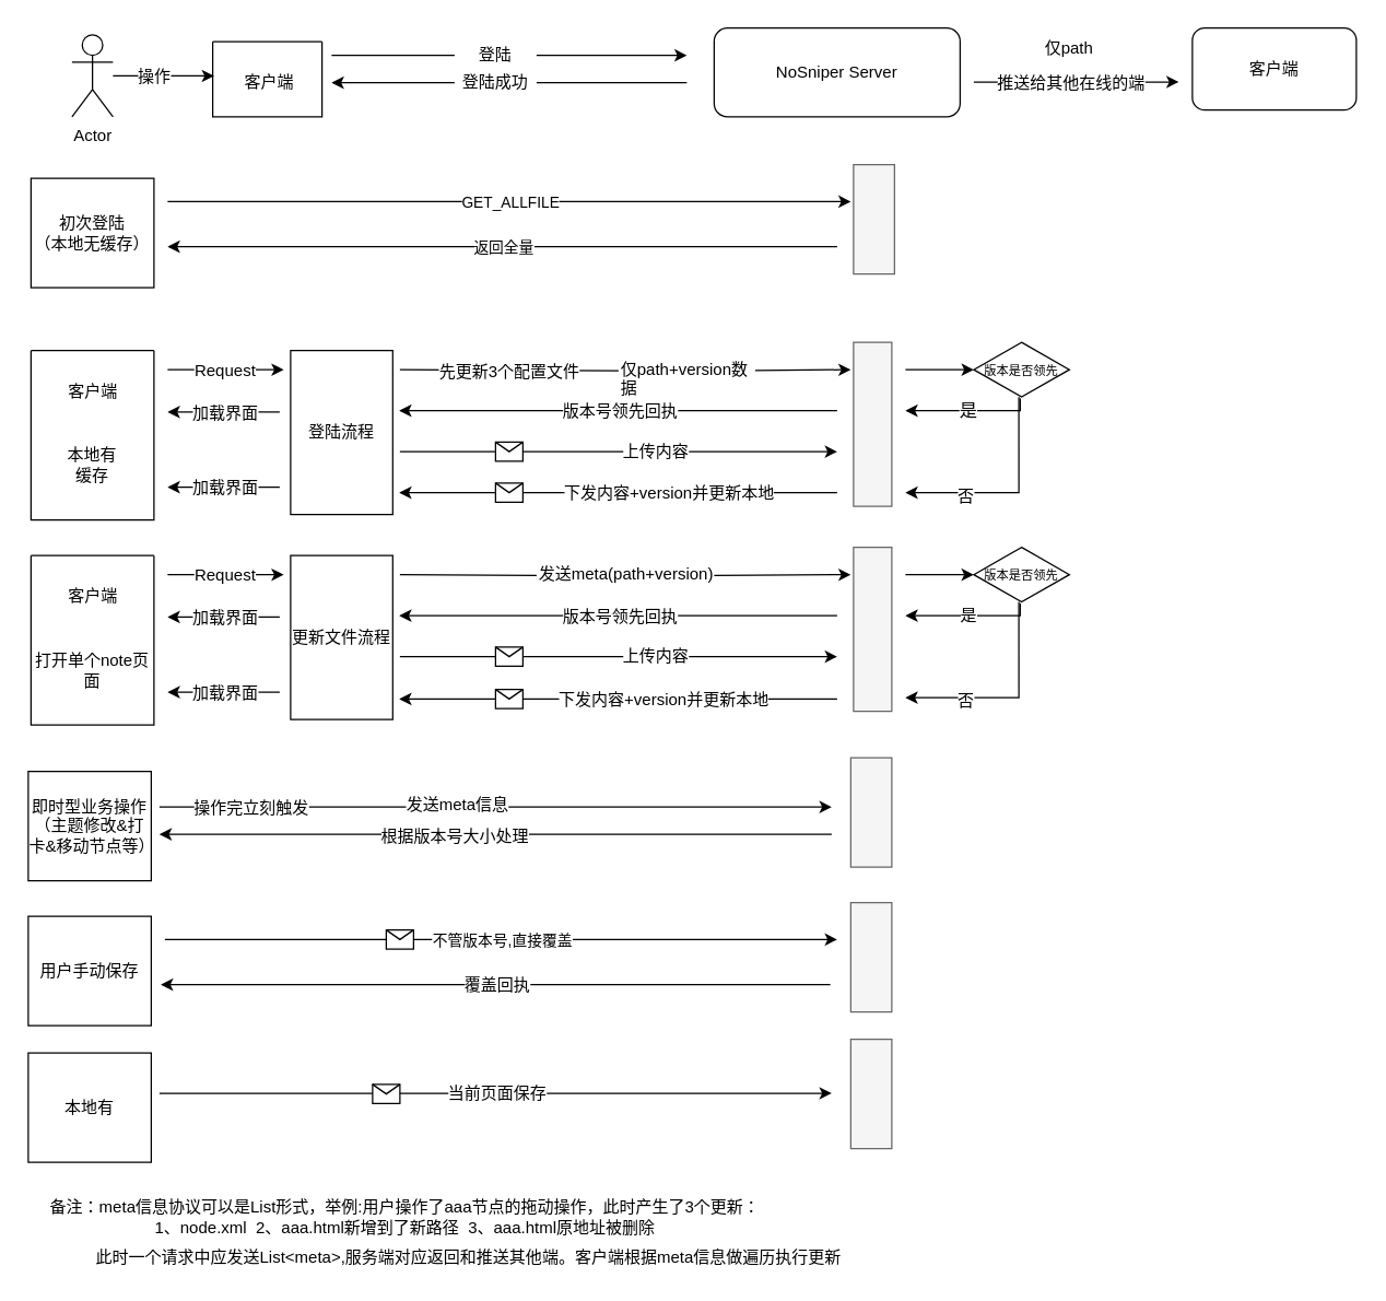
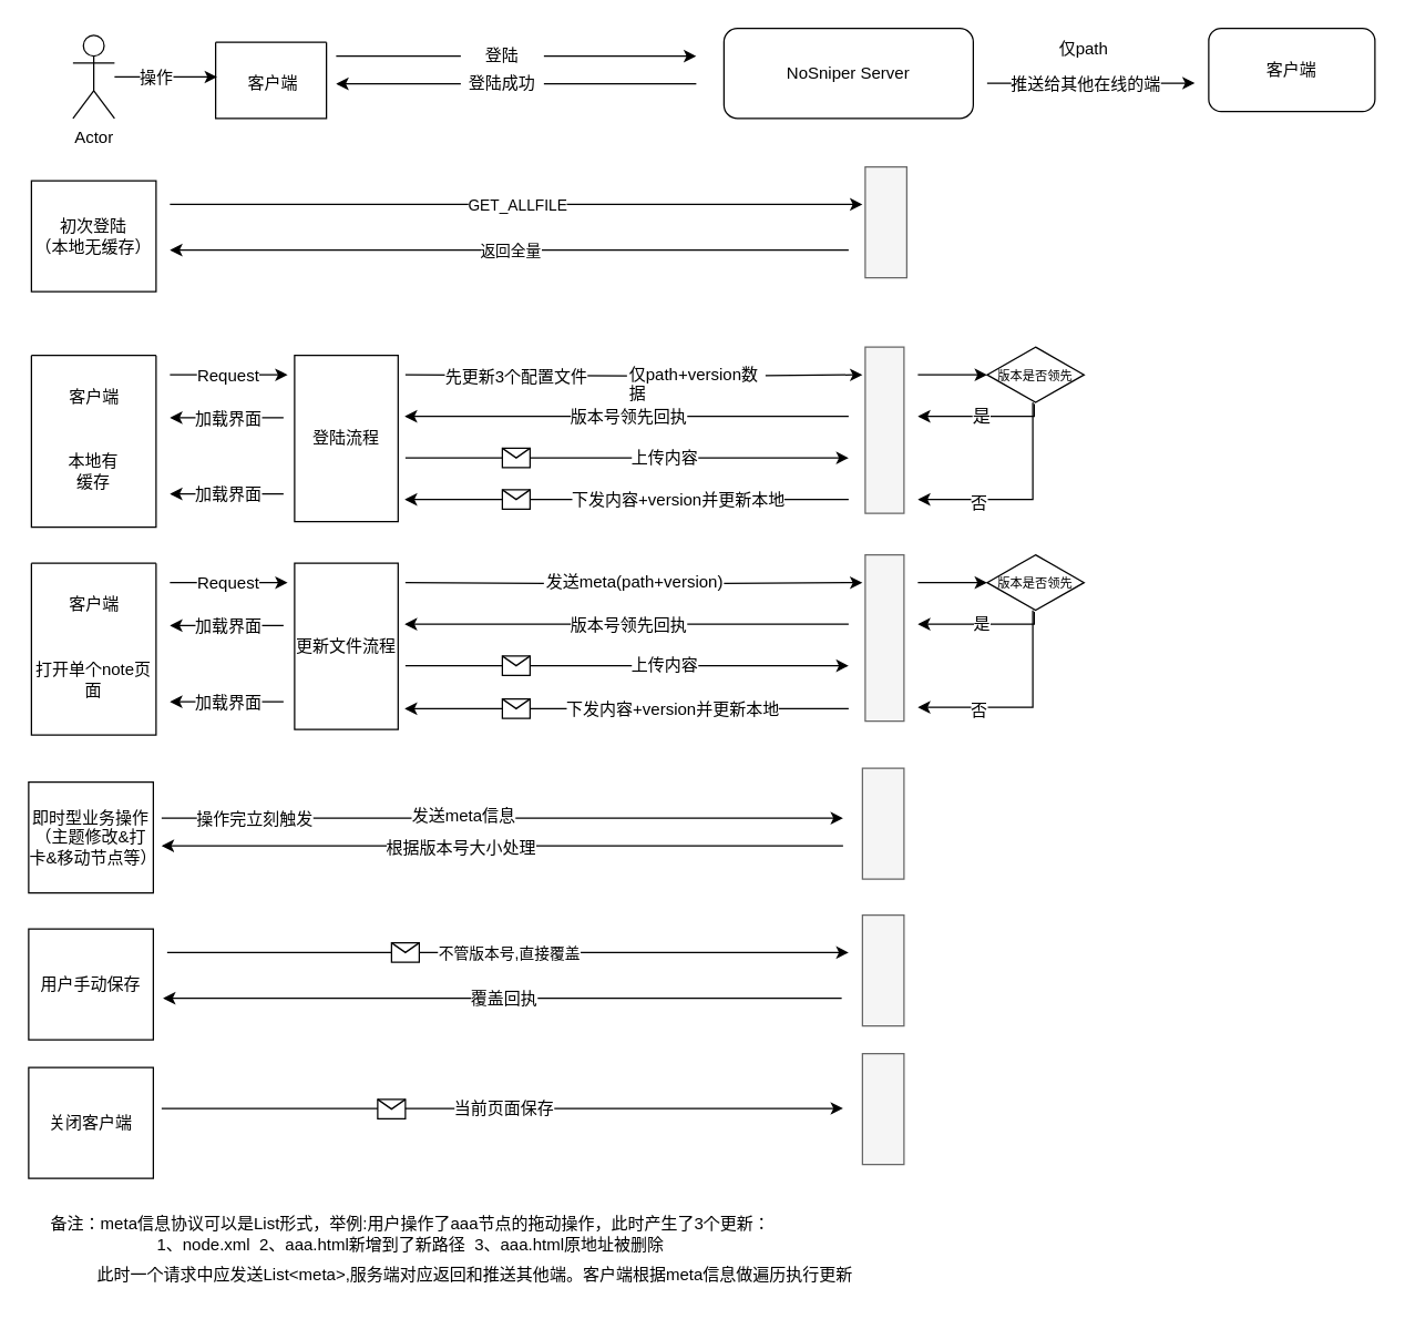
- <mxCell id="82" value="本地有" style="rounded=0;whiteSpace=wrap;html=1;" vertex="1" parent="1"><mxGeometry x="20" y="770" width="90" height="80" as="geometry" /></mxCell>
+ <mxCell id="82" value="关闭客户端" style="rounded=0;whiteSpace=wrap;html=1;" vertex="1" parent="1"><mxGeometry x="20" y="770" width="90" height="80" as="geometry" /></mxCell>
